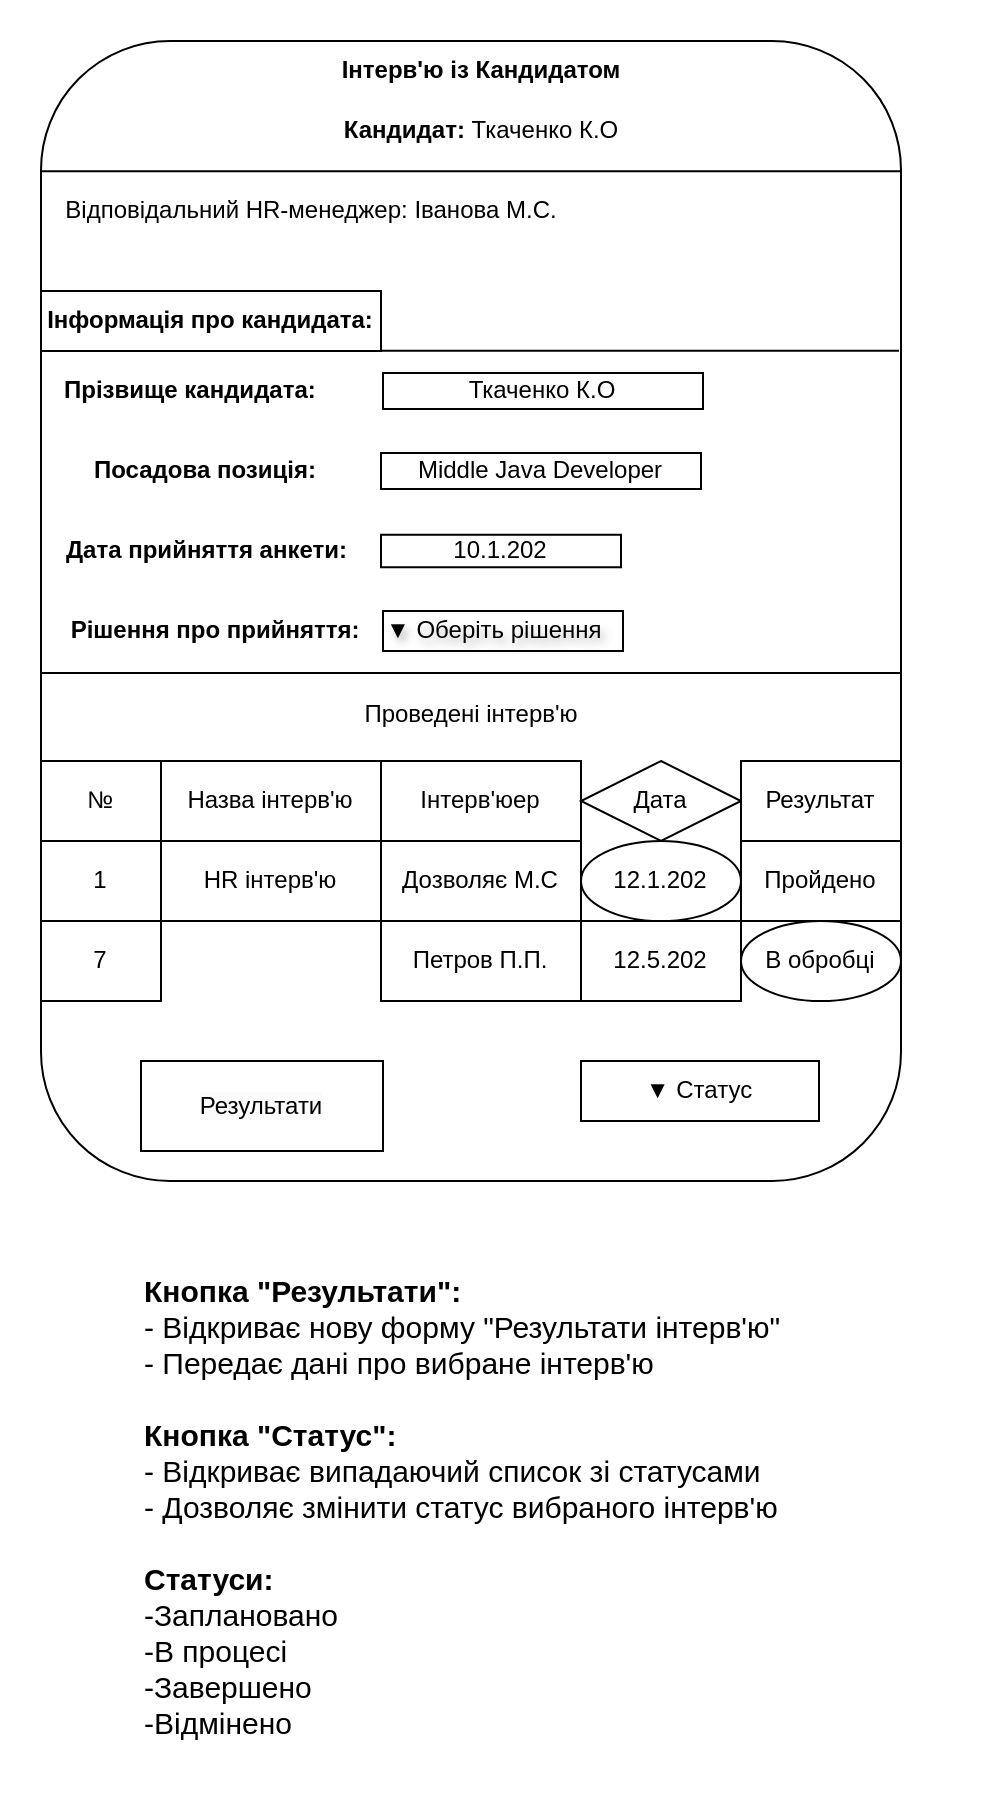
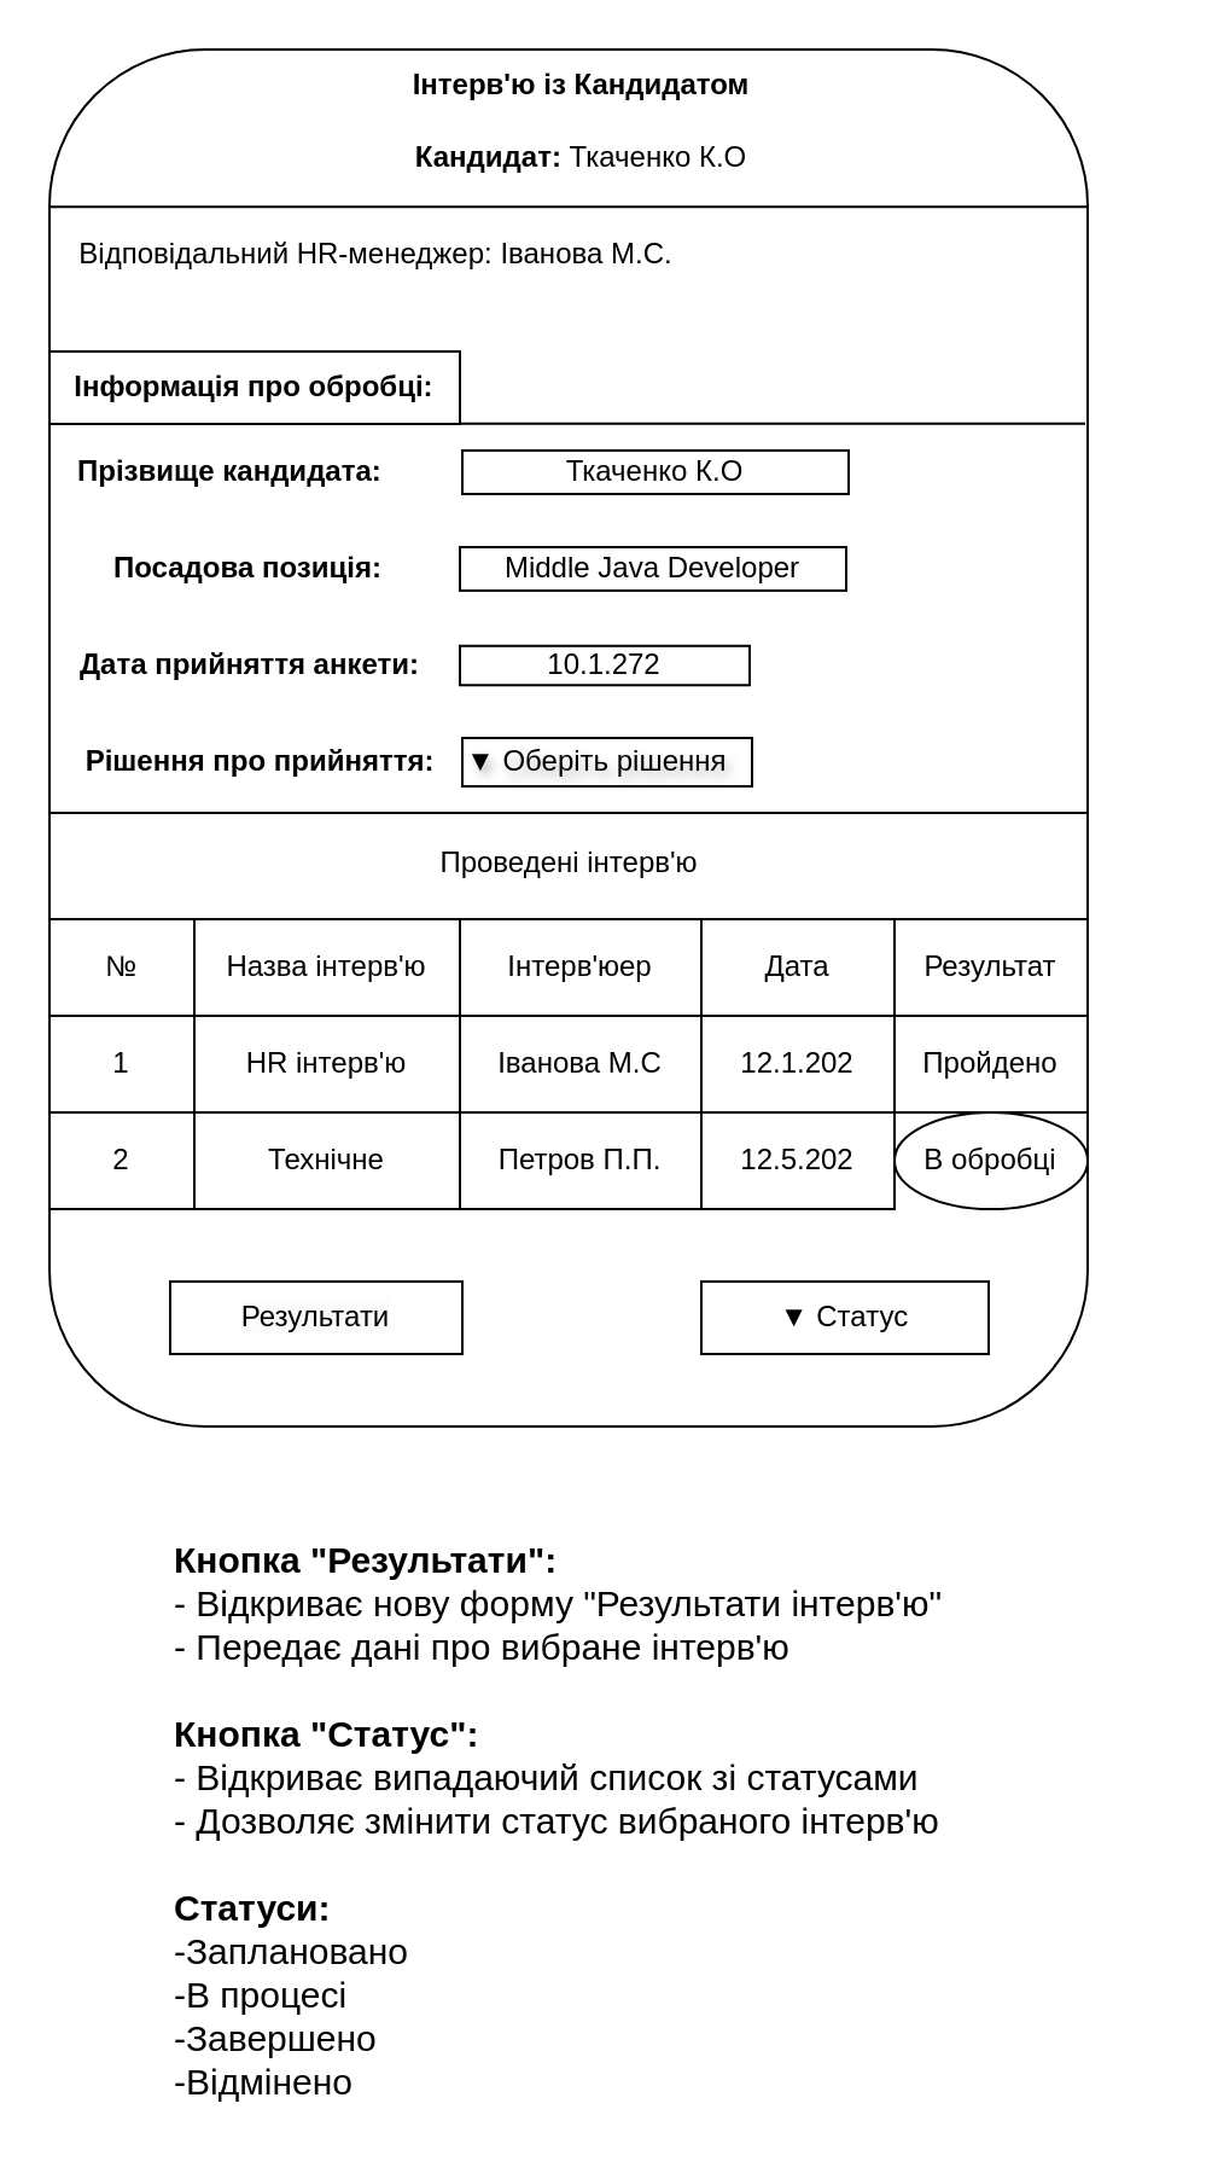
- <mxCell id="36" value="&lt;span style=&quot;text-wrap: nowrap;&quot;&gt;&lt;b&gt;Інформація про кандидата:&lt;/b&gt;&lt;/span&gt;" style="rounded=0;whiteSpace=wrap;html=1;" vertex="1" parent="1"><mxGeometry x="20" y="145" width="170" height="30" as="geometry" /></mxCell>
+ <mxCell id="36" value="&lt;span style=&quot;text-wrap: nowrap;&quot;&gt;&lt;b&gt;Інформація про обробці:&lt;/b&gt;&lt;/span&gt;" style="rounded=0;whiteSpace=wrap;html=1;" vertex="1" parent="1"><mxGeometry x="20" y="145" width="170" height="30" as="geometry" /></mxCell>
- <mxCell id="32" value="10.1.202" style="rounded=0;whiteSpace=wrap;html=1;" vertex="1" parent="1"><mxGeometry x="190" y="266.88" width="120" height="16.25" as="geometry" /></mxCell>
+ <mxCell id="32" value="10.1.272" style="rounded=0;whiteSpace=wrap;html=1;" vertex="1" parent="1"><mxGeometry x="190" y="266.88" width="120" height="16.25" as="geometry" /></mxCell>
- <mxCell id="14" value="Дата       " style="rhombus;whiteSpace=wrap;html=1;" vertex="1" parent="1"><mxGeometry x="290" y="380" width="80" height="40" as="geometry" /></mxCell>
+ <mxCell id="14" value="Дата       " style="rounded=0;whiteSpace=wrap;html=1;" vertex="1" parent="1"><mxGeometry x="290" y="380" width="80" height="40" as="geometry" /></mxCell>
- <mxCell id="18" value="&lt;span style=&quot;text-wrap: nowrap;&quot;&gt;Дозволяє М.С&lt;/span&gt;" style="rounded=0;whiteSpace=wrap;html=1;align=center;" vertex="1" parent="1"><mxGeometry x="190" y="420" width="100" height="40" as="geometry" /></mxCell>
+ <mxCell id="18" value="&lt;span style=&quot;text-wrap: nowrap;&quot;&gt;Іванова М.С&lt;/span&gt;" style="rounded=0;whiteSpace=wrap;html=1;align=center;" vertex="1" parent="1"><mxGeometry x="190" y="420" width="100" height="40" as="geometry" /></mxCell>
- <mxCell id="19" value="12.1.202" style="ellipse;whiteSpace=wrap;html=1;align=center;" vertex="1" parent="1"><mxGeometry x="290" y="420" width="80" height="40" as="geometry" /></mxCell>
+ <mxCell id="19" value="12.1.202" style="rounded=0;whiteSpace=wrap;html=1;align=center;" vertex="1" parent="1"><mxGeometry x="290" y="420" width="80" height="40" as="geometry" /></mxCell>
- <mxCell id="21" value="7" style="rounded=0;whiteSpace=wrap;html=1;align=center;" vertex="1" parent="1"><mxGeometry x="20" y="460" width="60" height="40" as="geometry" /></mxCell>
+ <mxCell id="21" value="2" style="rounded=0;whiteSpace=wrap;html=1;align=center;" vertex="1" parent="1"><mxGeometry x="20" y="460" width="60" height="40" as="geometry" /></mxCell>
+ <mxCell id="22" value="Технічне" style="rounded=0;whiteSpace=wrap;html=1;align=center;" vertex="1" parent="1"><mxGeometry x="80" y="460" width="110" height="40" as="geometry" /></mxCell>
- <mxCell id="26" value="&lt;span style=&quot;color: rgb(0, 0, 0); font-family: Helvetica; font-size: 12px; font-style: normal; font-variant-ligatures: normal; font-variant-caps: normal; font-weight: 400; letter-spacing: normal; orphans: 2; text-align: center; text-indent: 0px; text-transform: none; widows: 2; word-spacing: 0px; -webkit-text-stroke-width: 0px; white-space: nowrap; background-color: rgb(251, 251, 251); text-decoration-thickness: initial; text-decoration-style: initial; text-decoration-color: initial; display: inline !important; float: none;&quot;&gt;Результати&lt;/span&gt;" style="rounded=0;whiteSpace=wrap;html=1;" vertex="1" parent="1"><mxGeometry x="70" y="530" width="121" height="45" as="geometry" /></mxCell>
+ <mxCell id="26" value="&lt;span style=&quot;color: rgb(0, 0, 0); font-family: Helvetica; font-size: 12px; font-style: normal; font-variant-ligatures: normal; font-variant-caps: normal; font-weight: 400; letter-spacing: normal; orphans: 2; text-align: center; text-indent: 0px; text-transform: none; widows: 2; word-spacing: 0px; -webkit-text-stroke-width: 0px; white-space: nowrap; background-color: rgb(251, 251, 251); text-decoration-thickness: initial; text-decoration-style: initial; text-decoration-color: initial; display: inline !important; float: none;&quot;&gt;Результати&lt;/span&gt;" style="rounded=0;whiteSpace=wrap;html=1;" vertex="1" parent="1"><mxGeometry x="70" y="530" width="121" height="30" as="geometry" /></mxCell>
